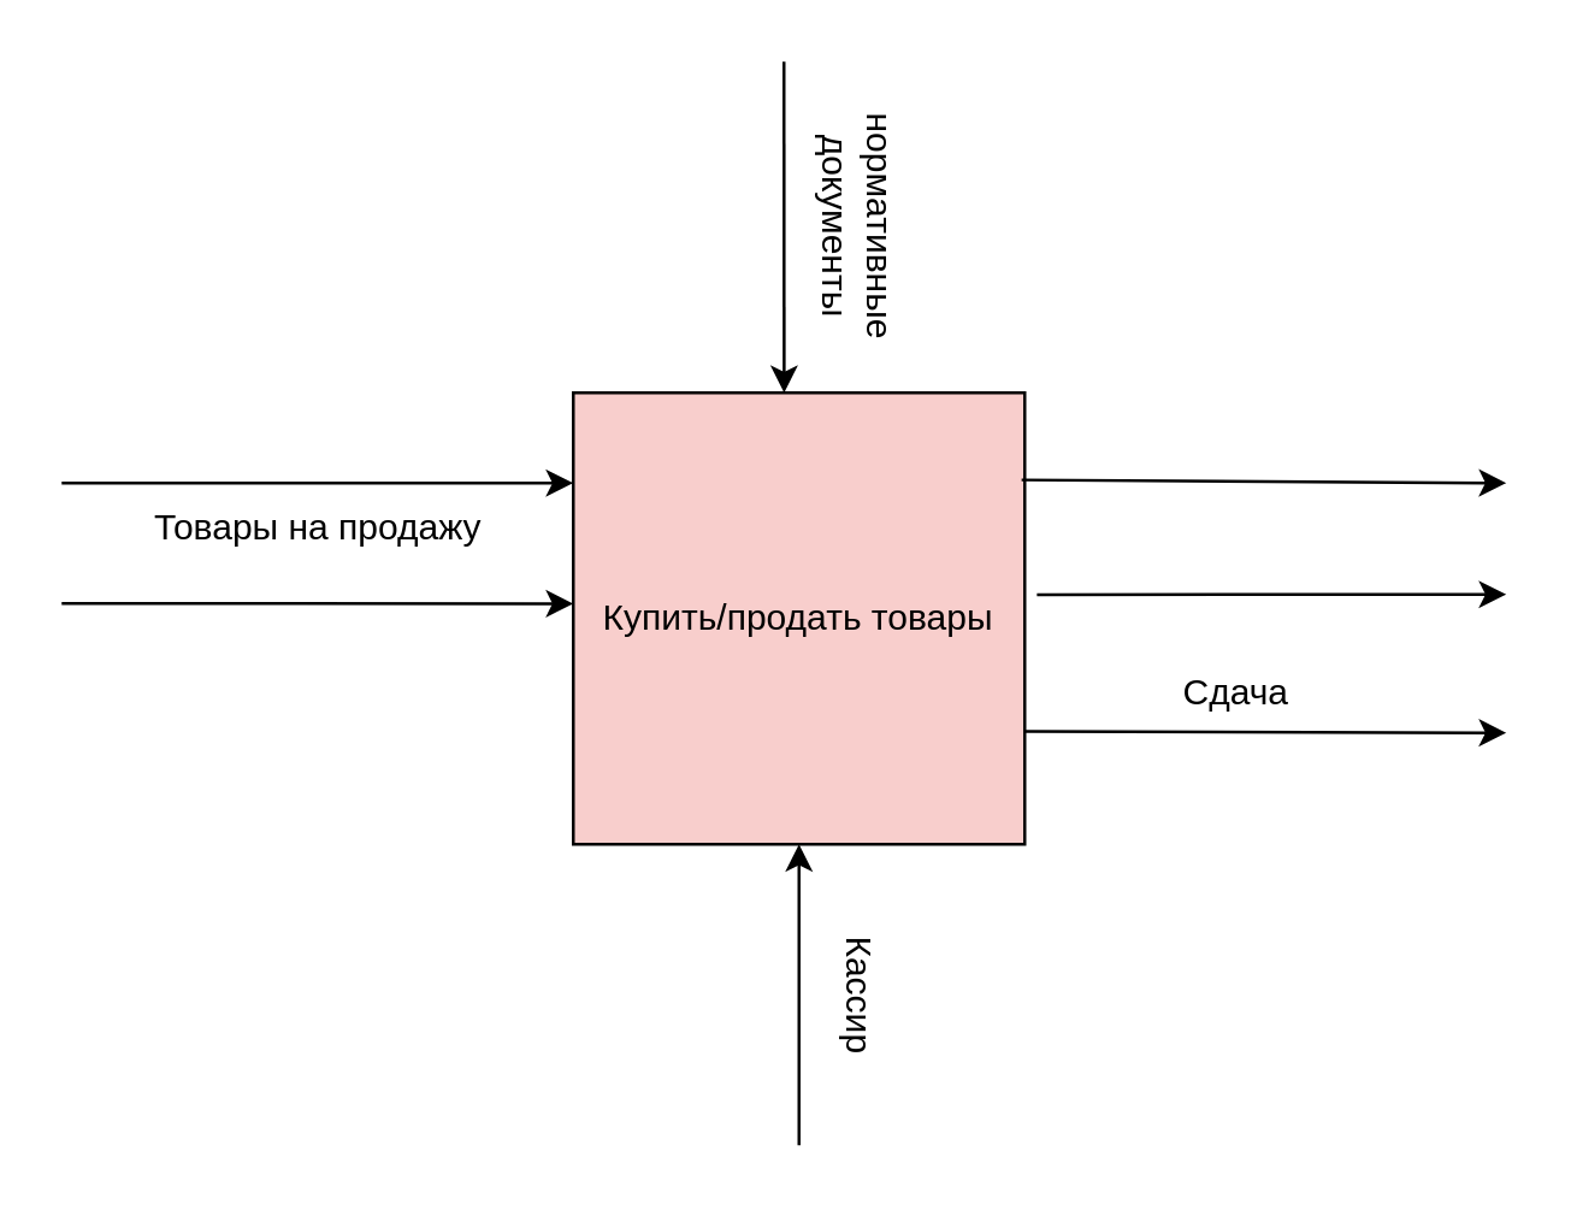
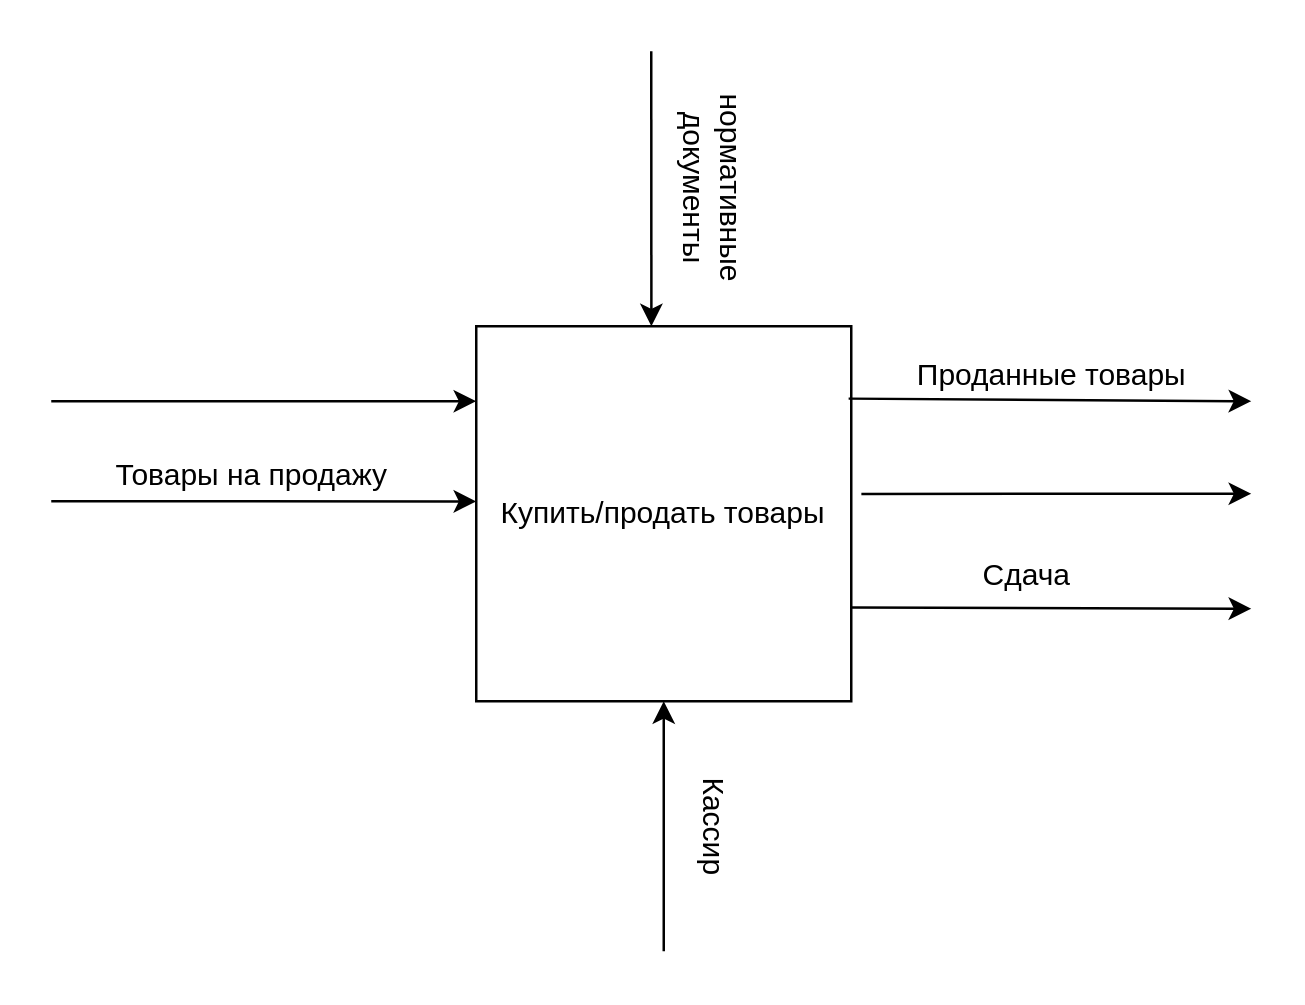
+ <mxCell id="9" value="Проданные товары" style="text;html=1;align=center;verticalAlign=middle;resizable=0;points=[];autosize=1;strokeColor=none;fillColor=none;" vertex="1" parent="1"><mxGeometry x="360" y="140" width="120" height="20" as="geometry" /></mxCell>
- <mxCell id="7" value="Товары на продажу" style="text;html=1;align=center;verticalAlign=middle;resizable=0;points=[];autosize=1;strokeColor=none;fillColor=none;" vertex="1" parent="1"><mxGeometry x="45" y="165" width="120" height="20" as="geometry" /></mxCell>
+ <mxCell id="7" value="Товары на продажу" style="text;html=1;align=center;verticalAlign=middle;resizable=0;points=[];autosize=1;strokeColor=none;fillColor=none;" vertex="1" parent="1"><mxGeometry x="40" y="180" width="120" height="20" as="geometry" /></mxCell>
- <mxCell id="2" value="Купить/продать товары" style="whiteSpace=wrap;html=1;aspect=fixed;fillColor=#f8cecc;" vertex="1" parent="1"><mxGeometry x="190" y="130" width="150" height="150" as="geometry" /></mxCell>
+ <mxCell id="2" value="Купить/продать товары" style="whiteSpace=wrap;html=1;aspect=fixed;" vertex="1" parent="1"><mxGeometry x="190" y="130" width="150" height="150" as="geometry" /></mxCell>
